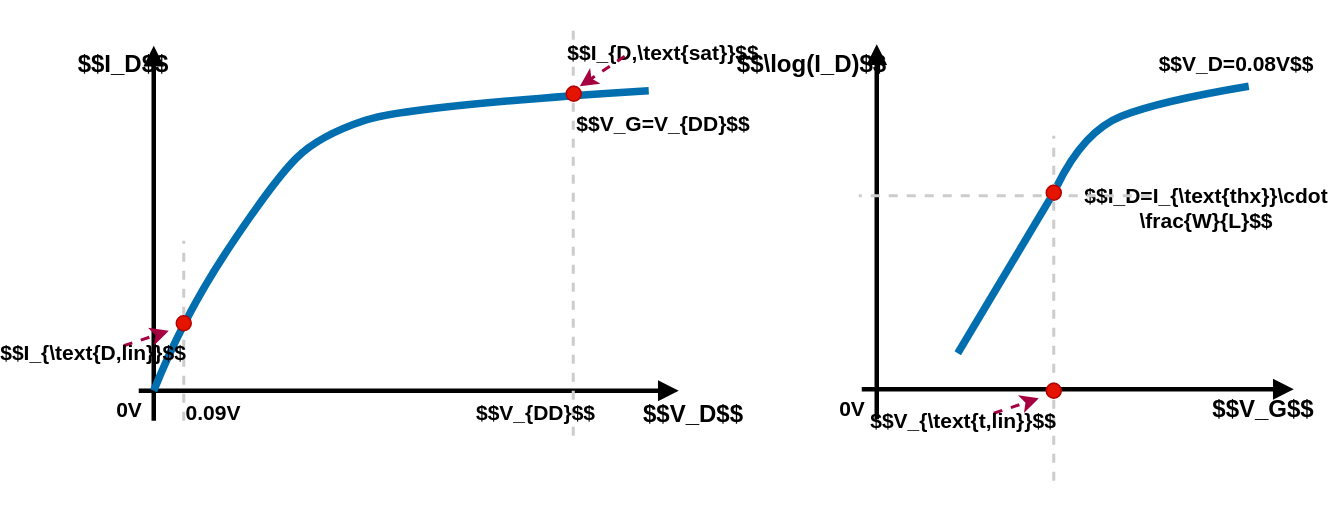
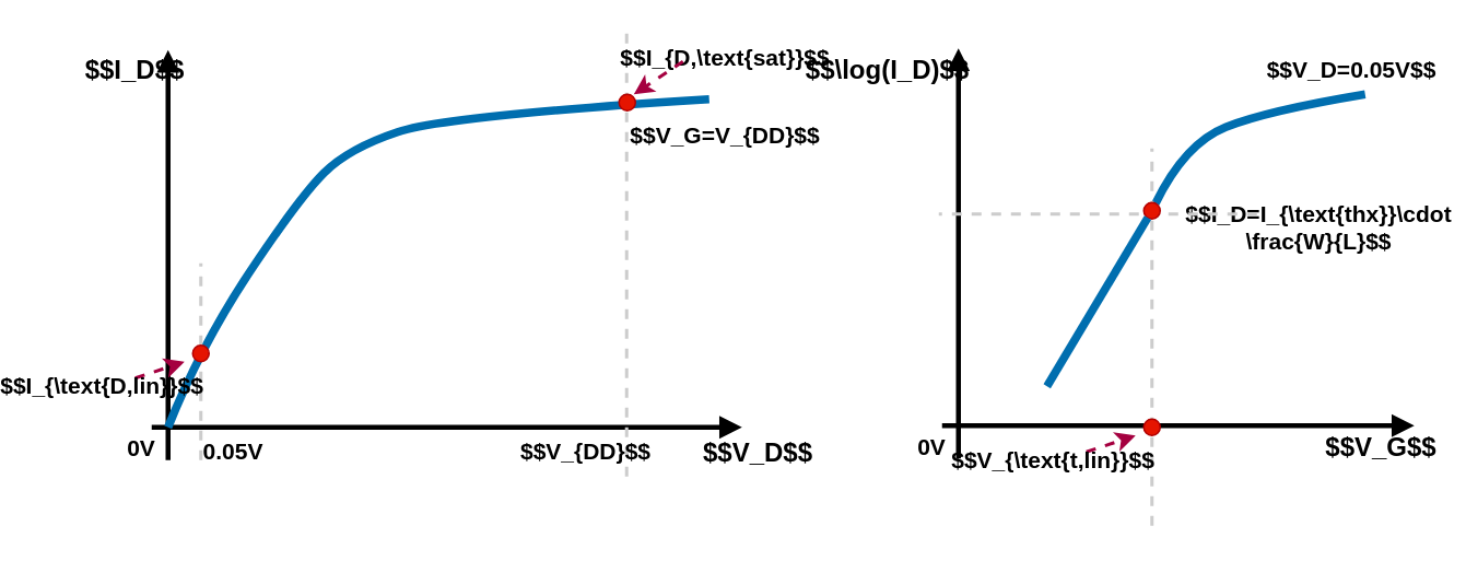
- <mxCell id="27" value="&lt;font style=&quot;font-size: 14px;&quot;&gt;$$V_D=0.08V$$&lt;/font&gt;" style="text;html=1;strokeColor=none;fillColor=none;align=center;verticalAlign=middle;whiteSpace=wrap;rounded=0;fontStyle=1" parent="1" vertex="1"><mxGeometry x="782" y="27" width="60" height="30" as="geometry" /></mxCell>
+ <mxCell id="27" value="&lt;font style=&quot;font-size: 14px;&quot;&gt;$$V_D=0.05V$$&lt;/font&gt;" style="text;html=1;strokeColor=none;fillColor=none;align=center;verticalAlign=middle;whiteSpace=wrap;rounded=0;fontStyle=1" parent="1" vertex="1"><mxGeometry x="782" y="27" width="60" height="30" as="geometry" /></mxCell>
- <mxCell id="16" value="&lt;font style=&quot;font-size: 14px;&quot;&gt;0.09V&lt;/font&gt;" style="text;html=1;strokeColor=none;fillColor=none;align=center;verticalAlign=middle;whiteSpace=wrap;rounded=0;fontStyle=1" parent="1" vertex="1"><mxGeometry x="100" y="260" width="60" height="30" as="geometry" /></mxCell>
+ <mxCell id="16" value="&lt;font style=&quot;font-size: 14px;&quot;&gt;0.05V&lt;/font&gt;" style="text;html=1;strokeColor=none;fillColor=none;align=center;verticalAlign=middle;whiteSpace=wrap;rounded=0;fontStyle=1" parent="1" vertex="1"><mxGeometry x="100" y="260" width="60" height="30" as="geometry" /></mxCell>
